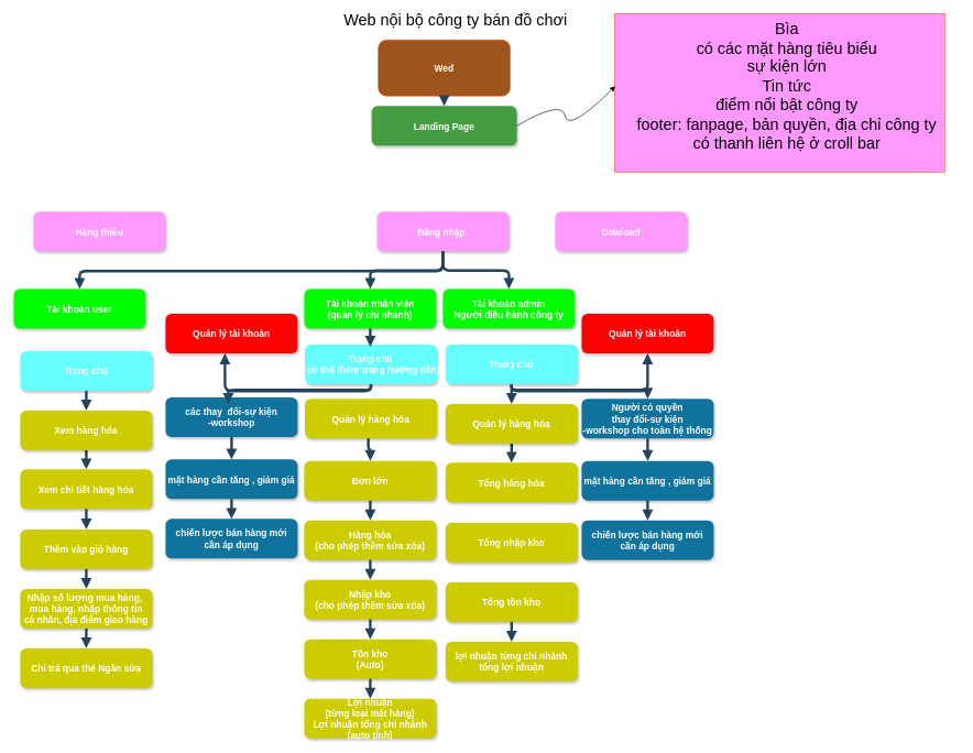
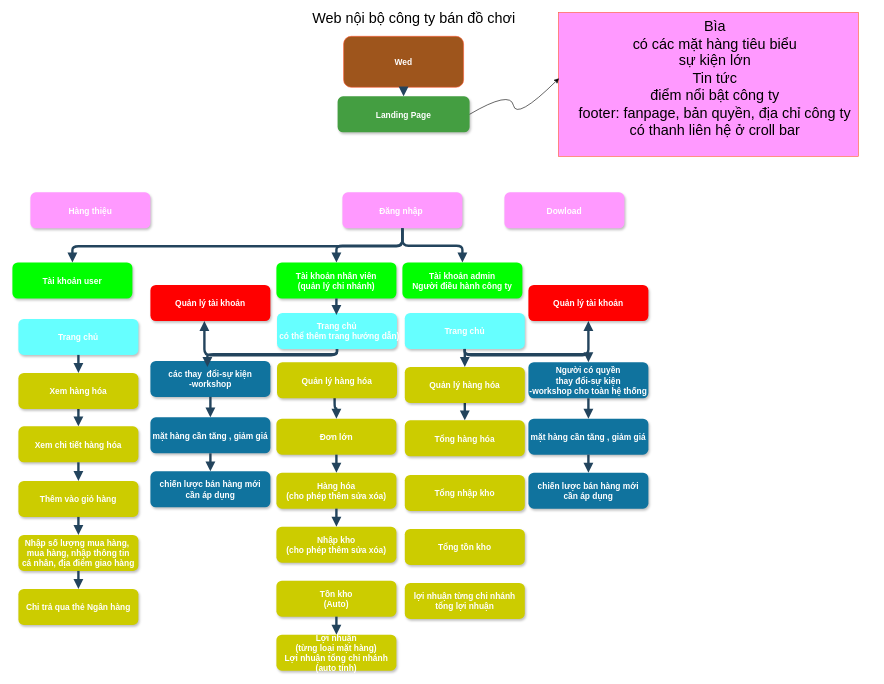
- <mxCell id="24" value="" style="edgeStyle=elbowEdgeStyle;elbow=vertical;strokeWidth=4;endArrow=block;endFill=1;fontStyle=1;strokeColor=#23445D;fillColor=#CCCC00;" parent="1" source="20" target="21" edge="1"><mxGeometry x="-210" y="387.25" width="100" height="100" as="geometry"><mxPoint x="-310" y="367.25" as="sourcePoint" /><mxPoint x="-210" y="267.25" as="targetPoint" /></mxGeometry></mxCell>
- <mxCell id="36" value="" style="edgeStyle=elbowEdgeStyle;elbow=vertical;strokeWidth=4;endArrow=block;endFill=1;fontStyle=1;strokeColor=#23445D;fillColor=#CCCC00;" parent="1" source="33" target="34" edge="1"><mxGeometry x="4" y="304.5" width="100" height="100" as="geometry"><mxPoint x="-96" y="284.5" as="sourcePoint" /><mxPoint x="4" y="184.5" as="targetPoint" /></mxGeometry></mxCell>
- <mxCell id="60" value="Chi trả qua thẻ Ngân sửa" style="rounded=1;fillColor=#CCCC00;strokeColor=none;shadow=1;gradientColor=none;fontStyle=1;fontColor=#FFFFFF;fontSize=14;" vertex="1" parent="1"><mxGeometry x="30" y="981" width="200" height="60" as="geometry" /></mxCell>
+ <mxCell id="60" value="Chi trả qua thẻ Ngân hàng" style="rounded=1;fillColor=#CCCC00;strokeColor=none;shadow=1;gradientColor=none;fontStyle=1;fontColor=#FFFFFF;fontSize=14;" vertex="1" parent="1"><mxGeometry x="30" y="981" width="200" height="60" as="geometry" /></mxCell>
